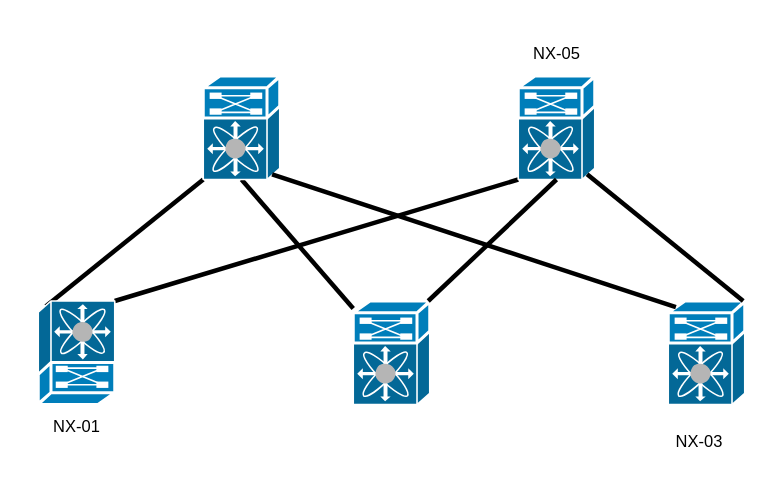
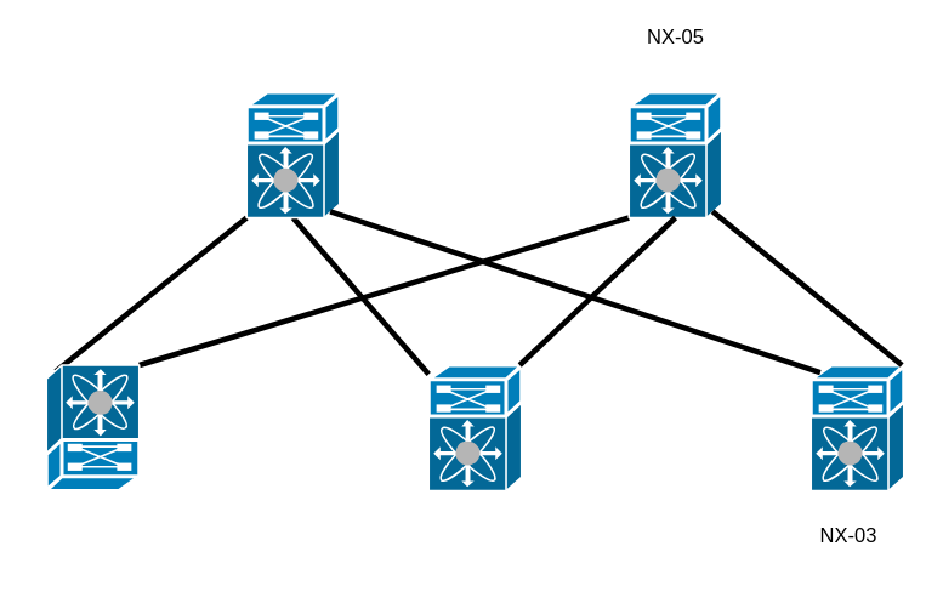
- <mxCell id="15" value="NX-05" style="text;strokeColor=none;align=center;fillColor=none;html=1;verticalAlign=middle;whiteSpace=wrap;rounded=0;fontFamily=Helvetica;fontSize=11;fontColor=default;labelBackgroundColor=default;" vertex="1" parent="1"><mxGeometry x="340.5" y="20" width="60" height="30" as="geometry" /></mxCell>
+ <mxCell id="15" value="NX-05" style="text;strokeColor=none;align=center;fillColor=none;html=1;verticalAlign=middle;whiteSpace=wrap;rounded=0;fontFamily=Helvetica;fontSize=11;fontColor=default;labelBackgroundColor=default;" vertex="1" parent="1"><mxGeometry x="340.5" y="5" width="60" height="30" as="geometry" /></mxCell>
- <mxCell id="13" value="NX-01" style="text;strokeColor=none;align=center;fillColor=none;html=1;verticalAlign=middle;whiteSpace=wrap;rounded=0;fontFamily=Helvetica;fontSize=11;fontColor=default;labelBackgroundColor=default;" vertex="1" parent="1"><mxGeometry x="20.5" y="269" width="60" height="30" as="geometry" /></mxCell>
